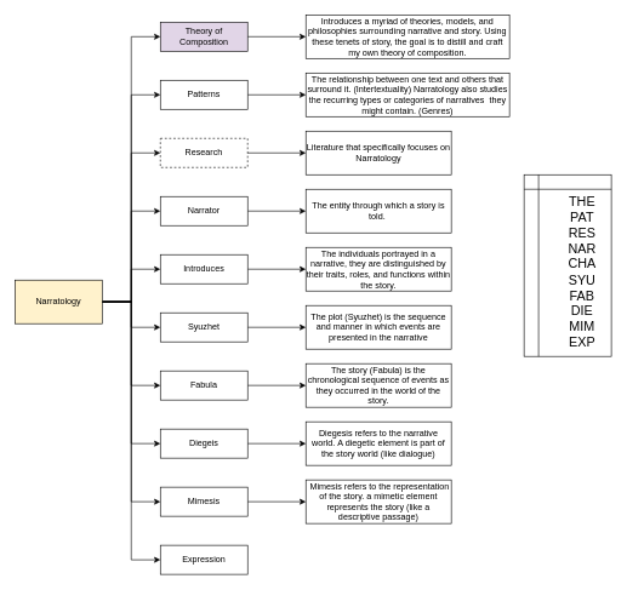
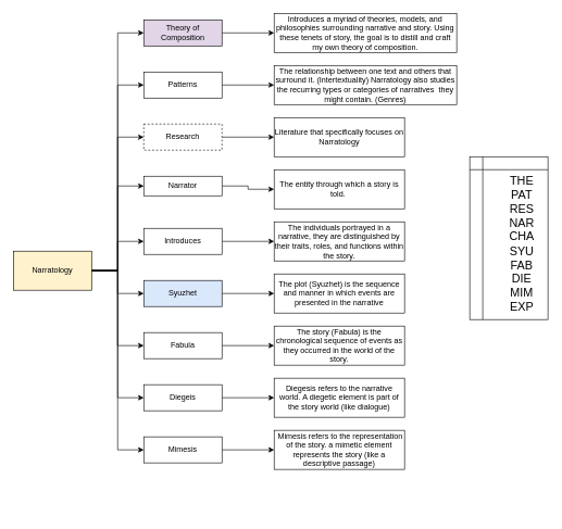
- <mxCell id="19" value="Narrator" style="whiteSpace=wrap;html=1;rounded=0;" vertex="1" parent="1"><mxGeometry x="220" y="270" width="120" height="40" as="geometry" /></mxCell>
+ <mxCell id="19" value="Narrator" style="whiteSpace=wrap;html=1;rounded=0;" vertex="1" parent="1"><mxGeometry x="220" y="270" width="120" height="30" as="geometry" /></mxCell>
- <mxCell id="23" value="Syuzhet" style="whiteSpace=wrap;html=1;rounded=0;" vertex="1" parent="1"><mxGeometry x="220" y="430" width="120" height="40" as="geometry" /></mxCell>
+ <mxCell id="23" value="Syuzhet" style="whiteSpace=wrap;html=1;rounded=0;fillColor=#dae8fc;" vertex="1" parent="1"><mxGeometry x="220" y="430" width="120" height="40" as="geometry" /></mxCell>
- <mxCell id="10" style="edgeStyle=orthogonalEdgeStyle;rounded=0;orthogonalLoop=1;jettySize=auto;html=1;exitX=1;exitY=0.5;exitDx=0;exitDy=0;entryX=0;entryY=0.5;entryDx=0;entryDy=0;" edge="1" parent="1" source="11" target="30"><mxGeometry relative="1" as="geometry" /></mxCell>
- <mxCell id="30" value="Expression" style="whiteSpace=wrap;html=1;rounded=0;" vertex="1" parent="1"><mxGeometry x="220" y="750" width="120" height="40" as="geometry" /></mxCell>
